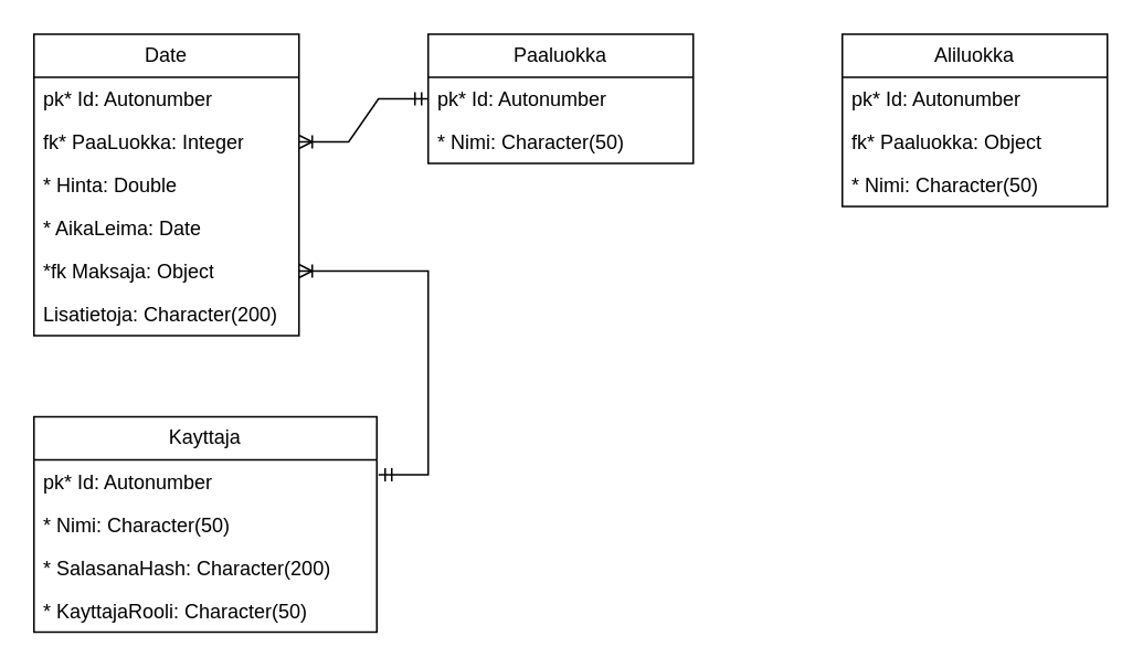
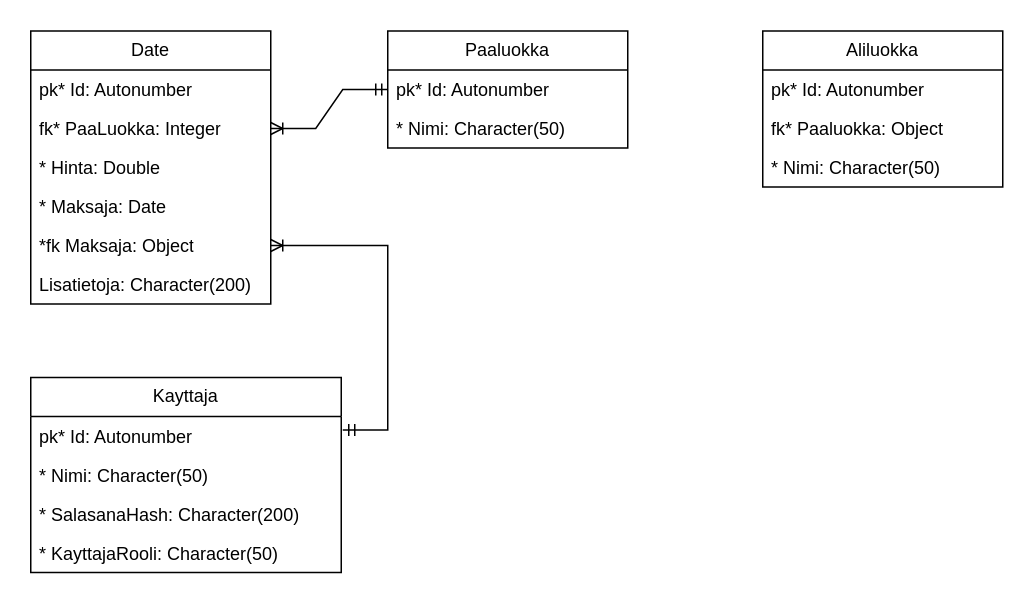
- <mxCell id="6" value="* AikaLeima: Date" style="text;strokeColor=none;fillColor=none;align=left;verticalAlign=top;spacingLeft=4;spacingRight=4;overflow=hidden;rotatable=0;points=[[0,0.5],[1,0.5]];portConstraint=eastwest;whiteSpace=wrap;html=1;" parent="2" vertex="1"><mxGeometry y="104" width="160" height="26" as="geometry" /></mxCell>
+ <mxCell id="6" value="* Maksaja: Date" style="text;strokeColor=none;fillColor=none;align=left;verticalAlign=top;spacingLeft=4;spacingRight=4;overflow=hidden;rotatable=0;points=[[0,0.5],[1,0.5]];portConstraint=eastwest;whiteSpace=wrap;html=1;" parent="2" vertex="1"><mxGeometry y="104" width="160" height="26" as="geometry" /></mxCell>
